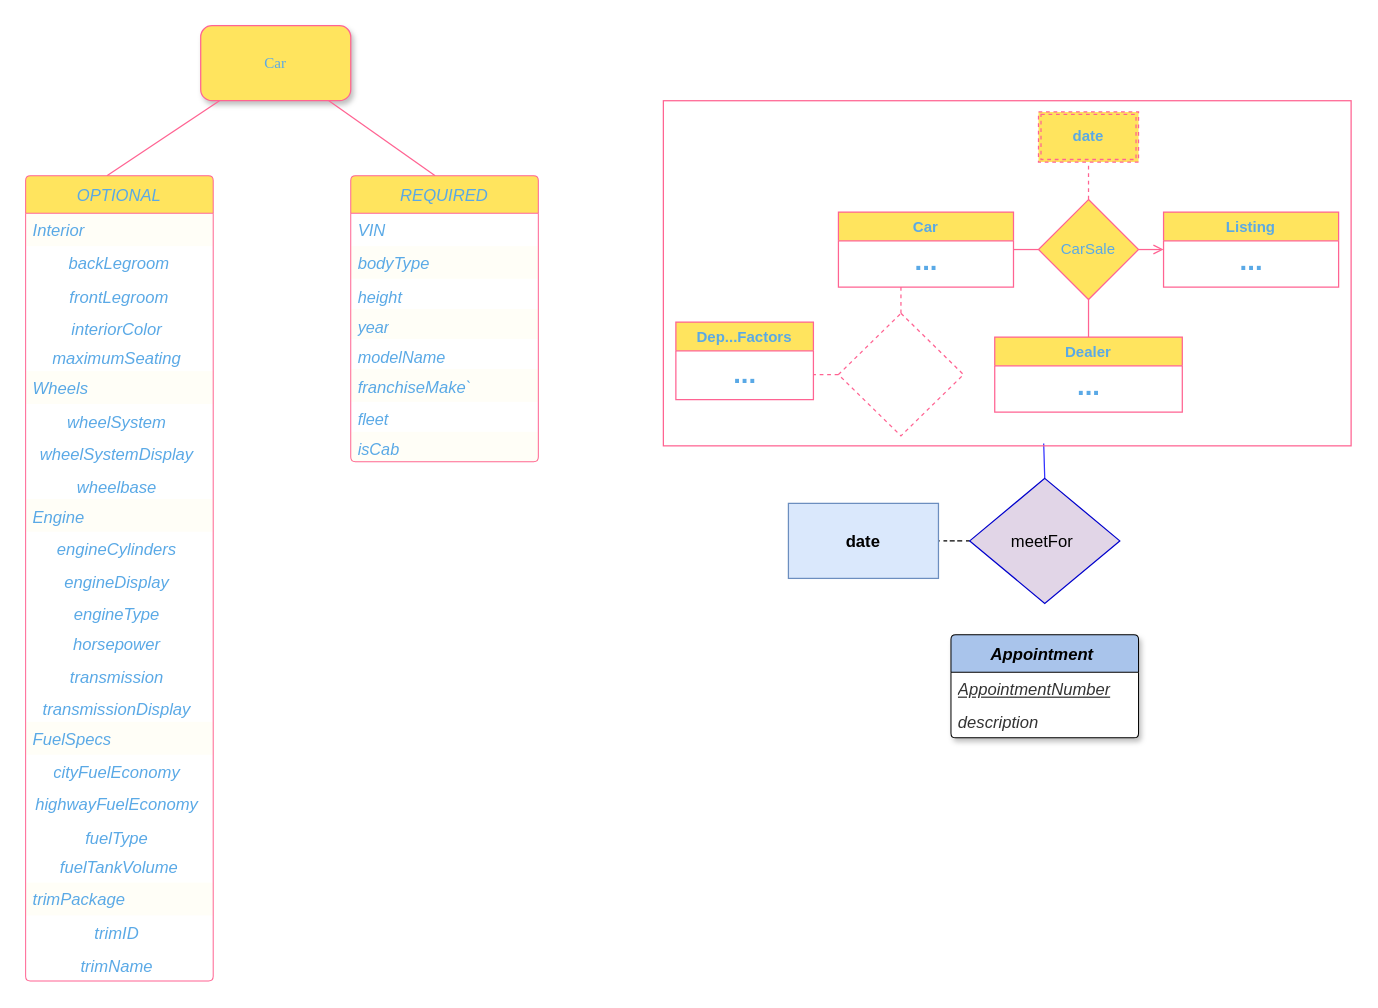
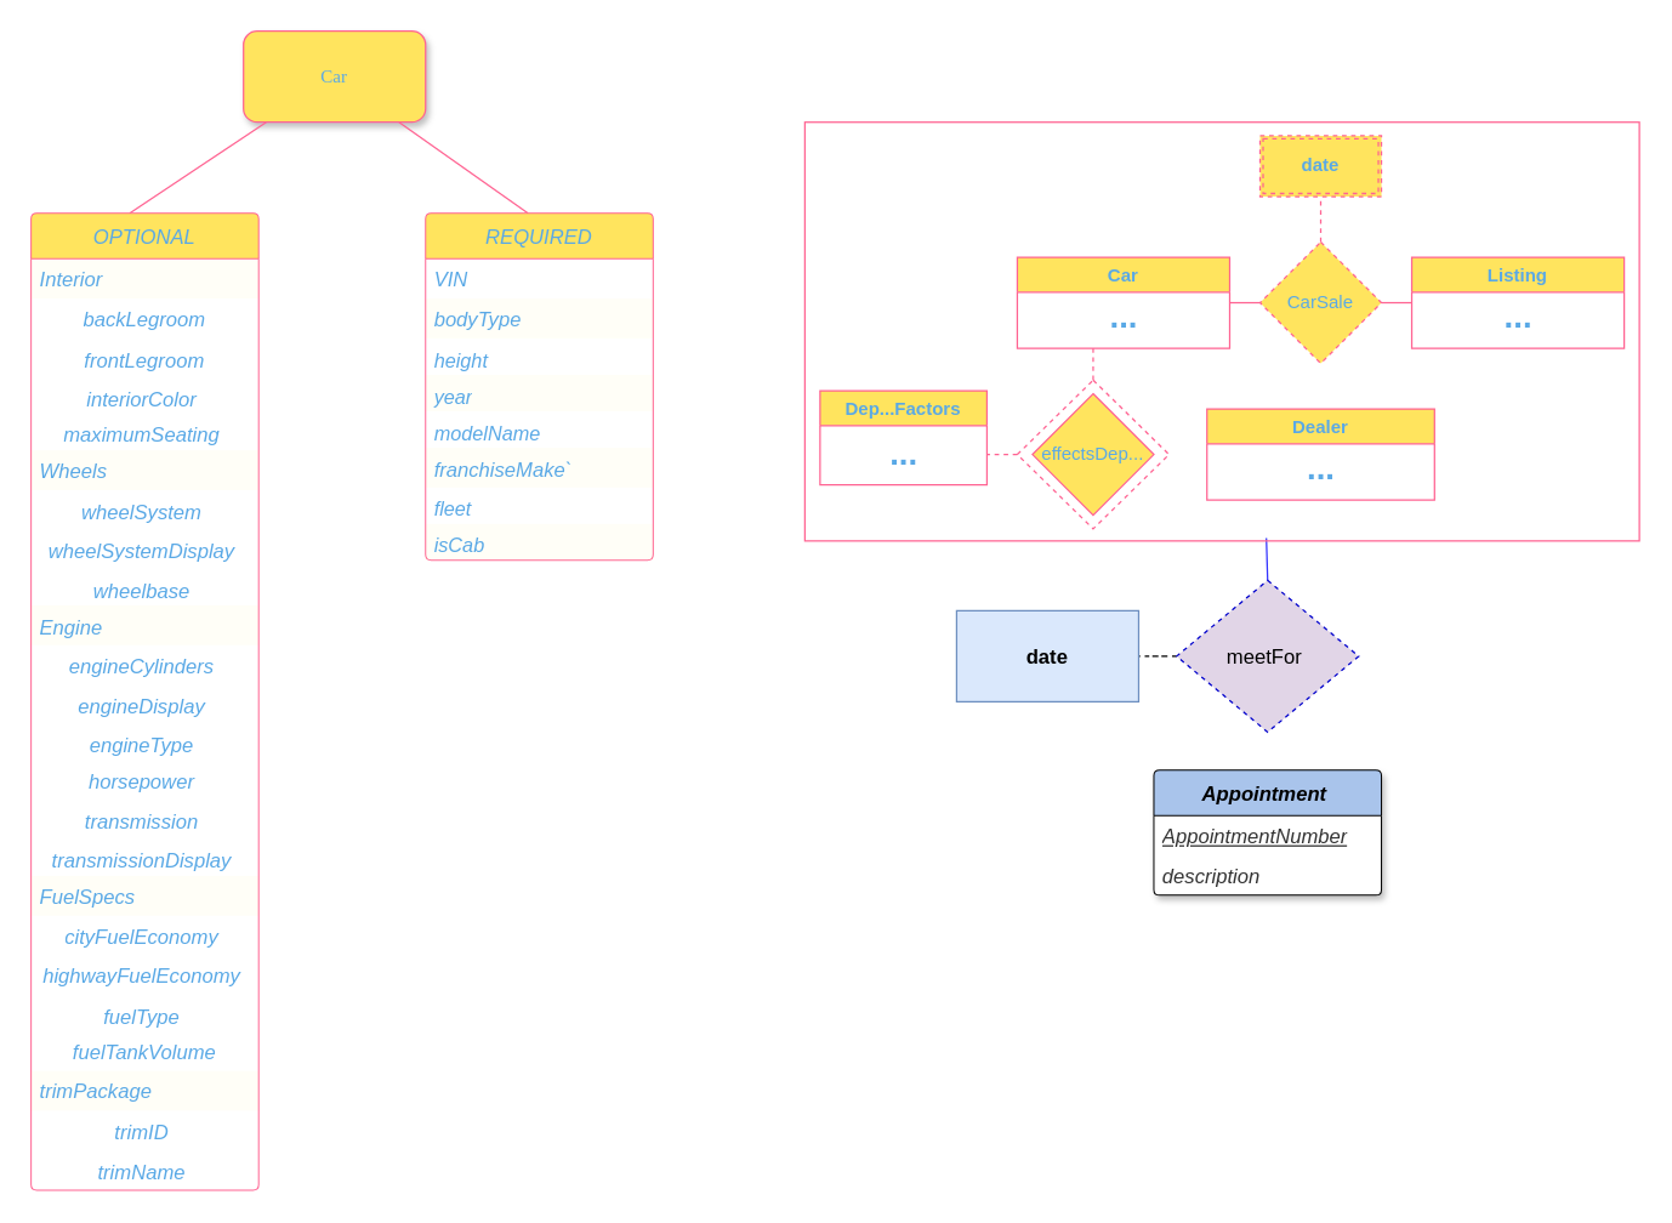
- <mxCell id="43" value="CarSale" style="rhombus;whiteSpace=wrap;html=1;rounded=0;sketch=0;fontColor=#5AA9E6;strokeColor=#FF6392;fillColor=#FFE45E;" vertex="1" parent="1"><mxGeometry x="830" y="159" width="80" height="80" as="geometry" /></mxCell>
+ <mxCell id="43" value="CarSale" style="rhombus;whiteSpace=wrap;html=1;rounded=0;sketch=0;fontColor=#5AA9E6;strokeColor=#FF6392;fillColor=#FFE45E;dashed=1;" vertex="1" parent="1"><mxGeometry x="830" y="159" width="80" height="80" as="geometry" /></mxCell>
- <mxCell id="41" style="edgeStyle=orthogonalEdgeStyle;curved=0;rounded=1;sketch=0;orthogonalLoop=1;jettySize=auto;html=1;exitX=1;exitY=0.5;exitDx=0;exitDy=0;entryX=0;entryY=0.5;entryDx=0;entryDy=0;fontColor=#5AA9E6;strokeColor=#FF6392;fillColor=#FFE45E;endArrow=open;endFill=0;" edge="1" parent="1" source="43" target="48"><mxGeometry relative="1" as="geometry" /></mxCell>
+ <mxCell id="41" style="edgeStyle=orthogonalEdgeStyle;curved=0;rounded=1;sketch=0;orthogonalLoop=1;jettySize=auto;html=1;exitX=1;exitY=0.5;exitDx=0;exitDy=0;entryX=0;entryY=0.5;entryDx=0;entryDy=0;fontColor=#5AA9E6;strokeColor=#FF6392;fillColor=#FFE45E;endArrow=none;endFill=0;" edge="1" parent="1" source="43" target="48"><mxGeometry relative="1" as="geometry" /></mxCell>
- <mxCell id="42" style="edgeStyle=orthogonalEdgeStyle;curved=0;rounded=1;sketch=0;orthogonalLoop=1;jettySize=auto;html=1;exitX=0.5;exitY=1;exitDx=0;exitDy=0;entryX=0.5;entryY=0;entryDx=0;entryDy=0;fontColor=#5AA9E6;strokeColor=#FF6392;fillColor=#FFE45E;endArrow=none;endFill=0;" edge="1" parent="1" source="43" target="44"><mxGeometry relative="1" as="geometry" /></mxCell>
+ <mxCell id="51" value="effectsDep..." style="rhombus;whiteSpace=wrap;html=1;rounded=0;sketch=0;fontColor=#5AA9E6;strokeColor=#FF6392;fillColor=#FFE45E;" vertex="1" parent="1"><mxGeometry x="680" y="259" width="80" height="80" as="geometry" /></mxCell>
- <mxCell id="62" value="meetFor&amp;nbsp;" style="rhombus;whiteSpace=wrap;html=1;fontSize=13.3;fillColor=#e1d5e7;align=center;rounded=0;sketch=0;shadow=0;strokeColor=#0000CC;" vertex="1" parent="1"><mxGeometry x="775" y="382" width="120" height="100" as="geometry" /></mxCell>
+ <mxCell id="62" value="meetFor&amp;nbsp;" style="rhombus;whiteSpace=wrap;html=1;fontSize=13.3;fillColor=#e1d5e7;align=center;rounded=0;sketch=0;shadow=0;strokeColor=#0000CC;dashed=1;" vertex="1" parent="1"><mxGeometry x="775" y="382" width="120" height="100" as="geometry" /></mxCell>
